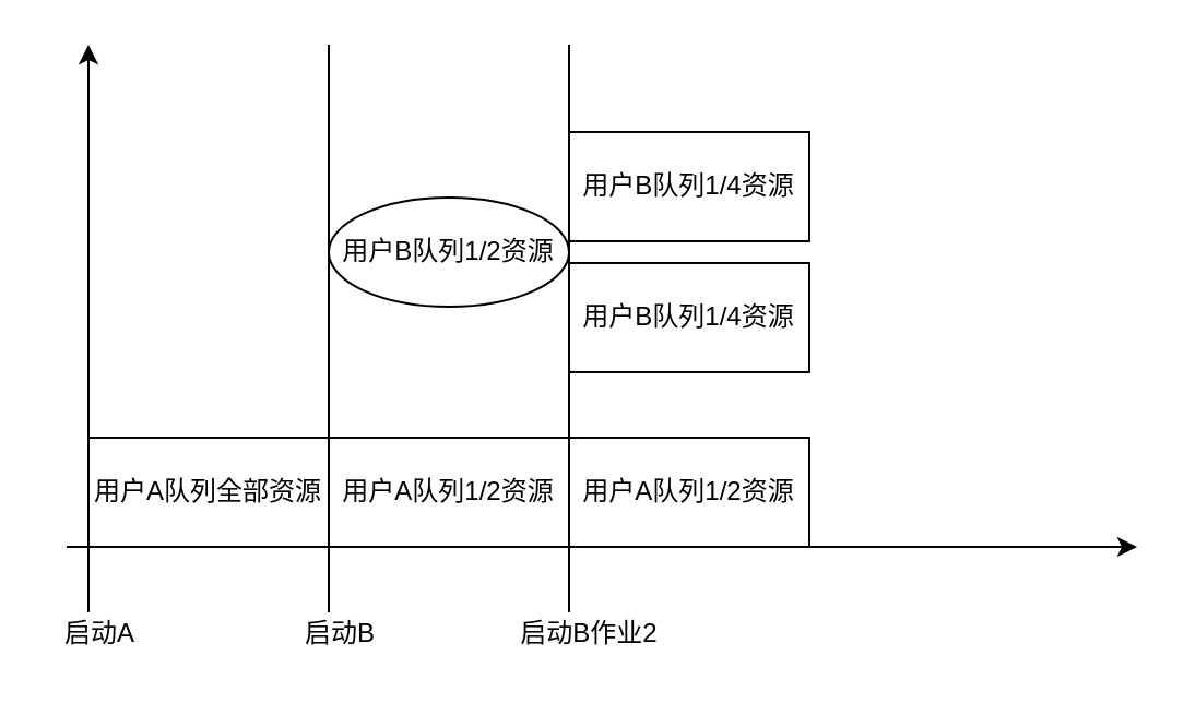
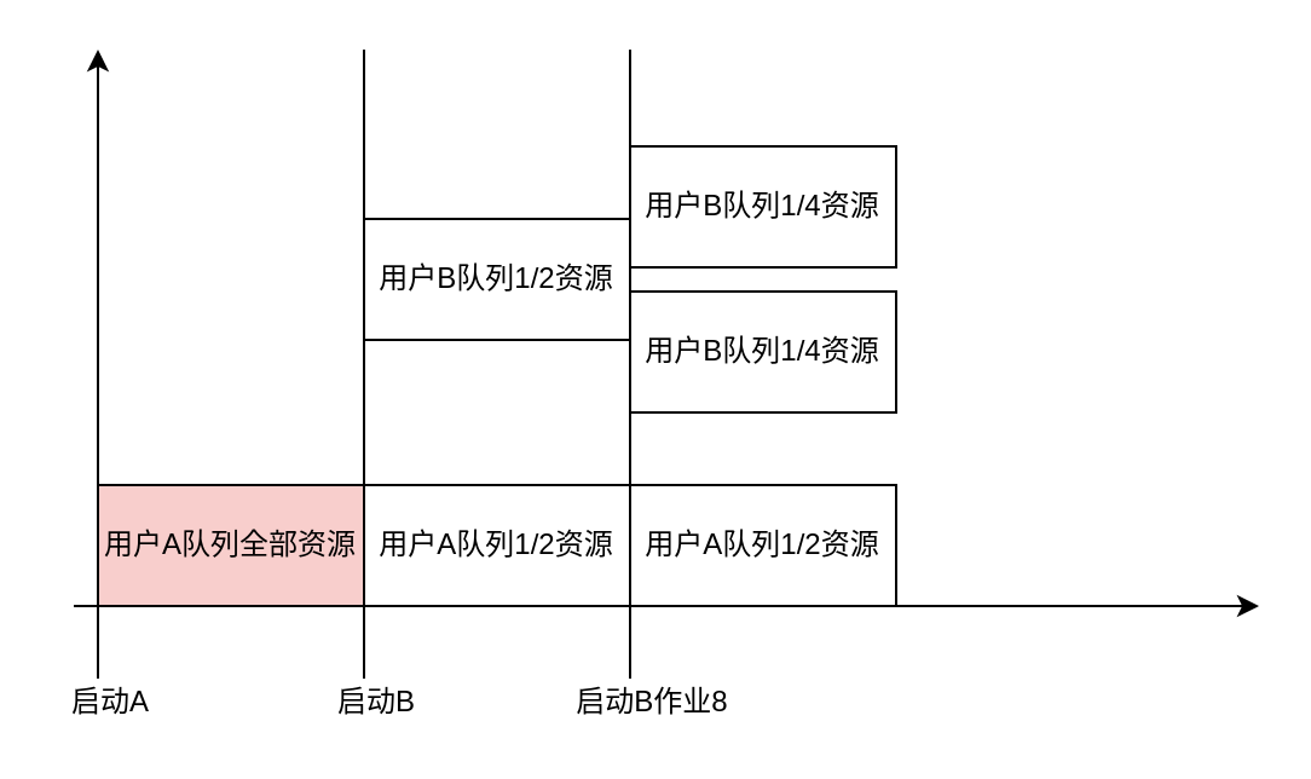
- <mxCell id="8" value="用户B队列1/2资源" style="ellipse;whiteSpace=wrap;html=1;" vertex="1" parent="1"><mxGeometry x="150" y="90" width="110" height="50" as="geometry" /></mxCell>
+ <mxCell id="8" value="用户B队列1/2资源" style="rounded=0;whiteSpace=wrap;html=1;" vertex="1" parent="1"><mxGeometry x="150" y="90" width="110" height="50" as="geometry" /></mxCell>
- <mxCell id="6" value="用户A队列全部资源" style="rounded=0;whiteSpace=wrap;html=1;" vertex="1" parent="1"><mxGeometry x="40" y="200" width="110" height="50" as="geometry" /></mxCell>
+ <mxCell id="6" value="用户A队列全部资源" style="rounded=0;whiteSpace=wrap;html=1;fillColor=#f8cecc;" vertex="1" parent="1"><mxGeometry x="40" y="200" width="110" height="50" as="geometry" /></mxCell>
- <mxCell id="14" value="启动B作业2" style="text;html=1;align=center;verticalAlign=middle;resizable=0;points=[];autosize=1;strokeColor=none;" vertex="1" parent="1"><mxGeometry x="224" y="280" width="90" height="20" as="geometry" /></mxCell>
+ <mxCell id="14" value="启动B作业8" style="text;html=1;align=center;verticalAlign=middle;resizable=0;points=[];autosize=1;strokeColor=none;" vertex="1" parent="1"><mxGeometry x="224" y="280" width="90" height="20" as="geometry" /></mxCell>
